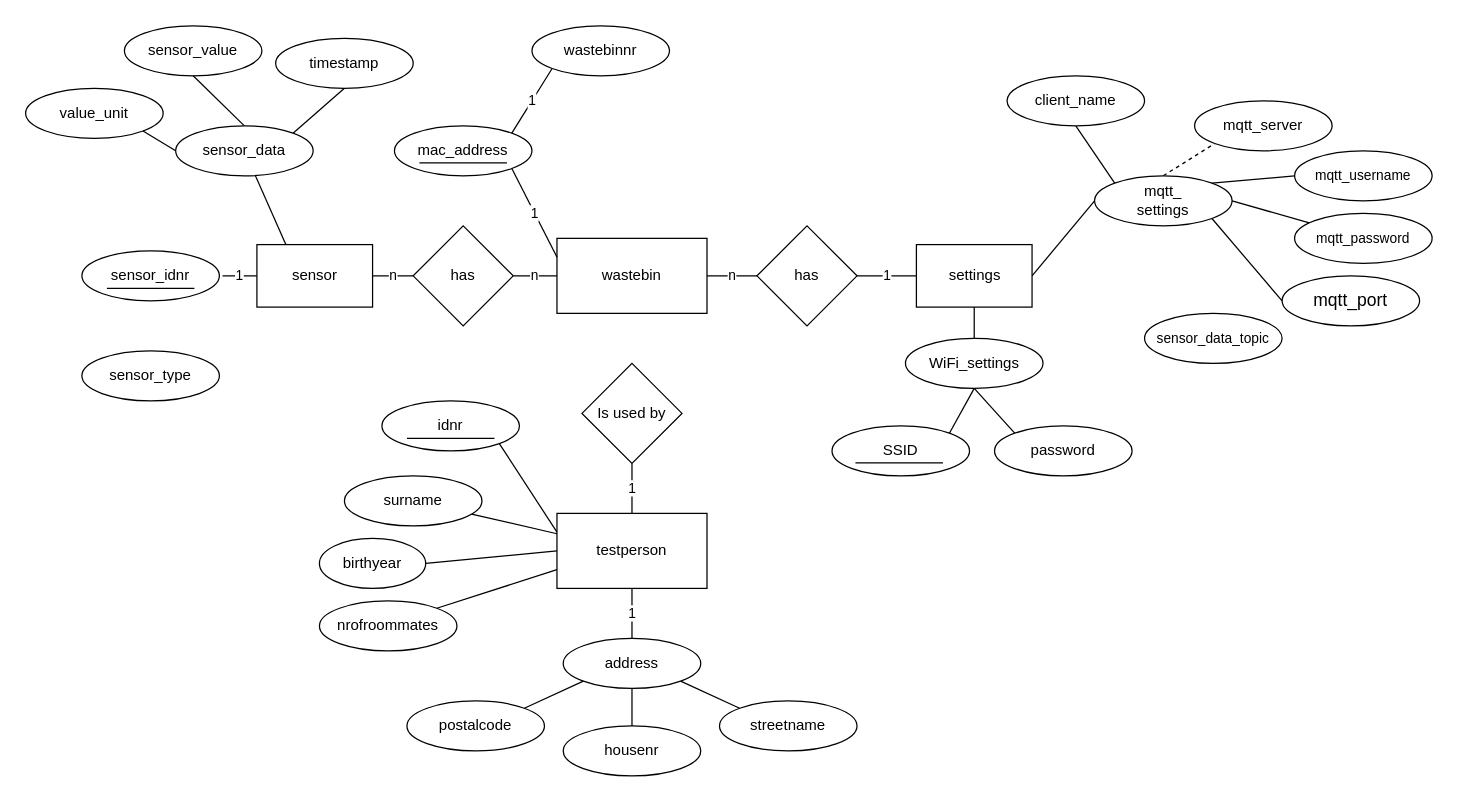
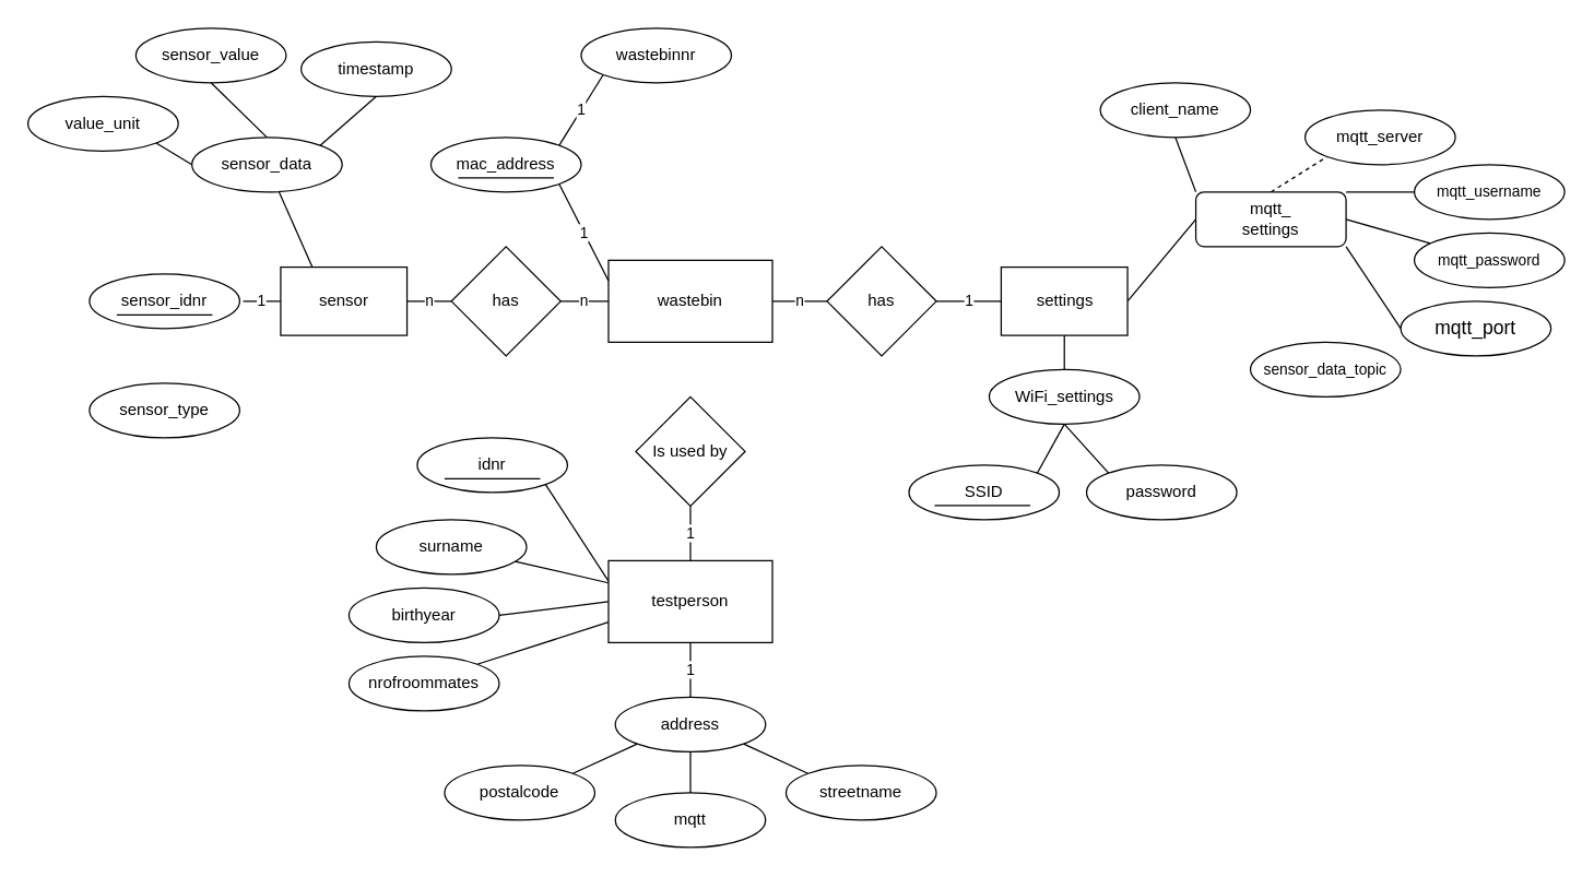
- <mxCell id="32" value="mqtt_&lt;br&gt;settings" style="ellipse;whiteSpace=wrap;html=1;" parent="1" vertex="1"><mxGeometry x="875" y="140" width="110" height="40" as="geometry" /></mxCell>
+ <mxCell id="32" value="mqtt_&lt;br&gt;settings" style="whiteSpace=wrap;html=1;rounded=1;" parent="1" vertex="1"><mxGeometry x="875" y="140" width="110" height="40" as="geometry" /></mxCell>
- <mxCell id="17" value="birthyear" style="ellipse;whiteSpace=wrap;html=1;" parent="1" vertex="1"><mxGeometry x="255" y="430" width="85" height="40" as="geometry" /></mxCell>
+ <mxCell id="17" value="birthyear" style="ellipse;whiteSpace=wrap;html=1;" parent="1" vertex="1"><mxGeometry x="255" y="430" width="110" height="40" as="geometry" /></mxCell>
- <mxCell id="25" value="housenr" style="ellipse;whiteSpace=wrap;html=1;" parent="1" vertex="1"><mxGeometry x="450" y="580" width="110" height="40" as="geometry" /></mxCell>
+ <mxCell id="25" value="mqtt" style="ellipse;whiteSpace=wrap;html=1;" parent="1" vertex="1"><mxGeometry x="450" y="580" width="110" height="40" as="geometry" /></mxCell>
